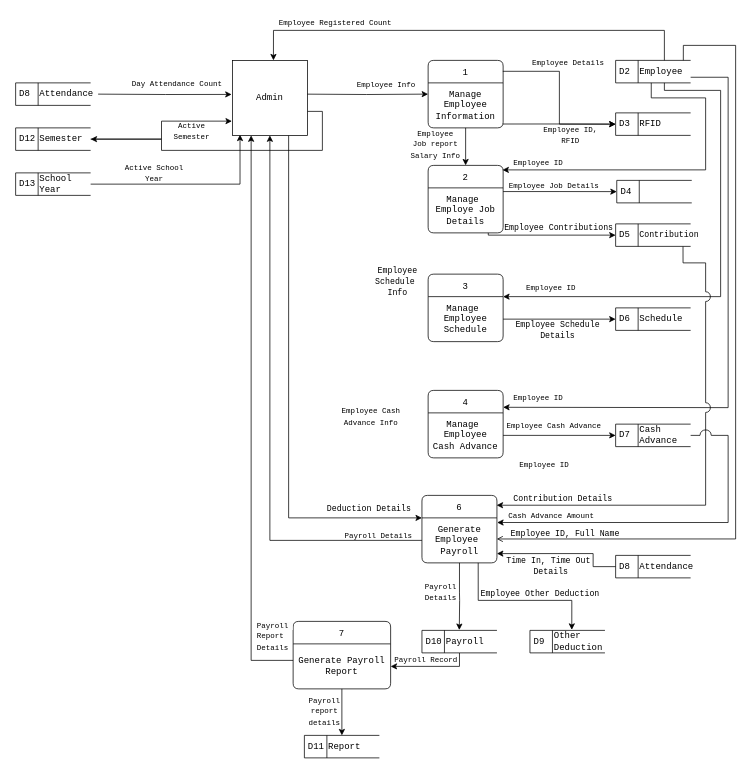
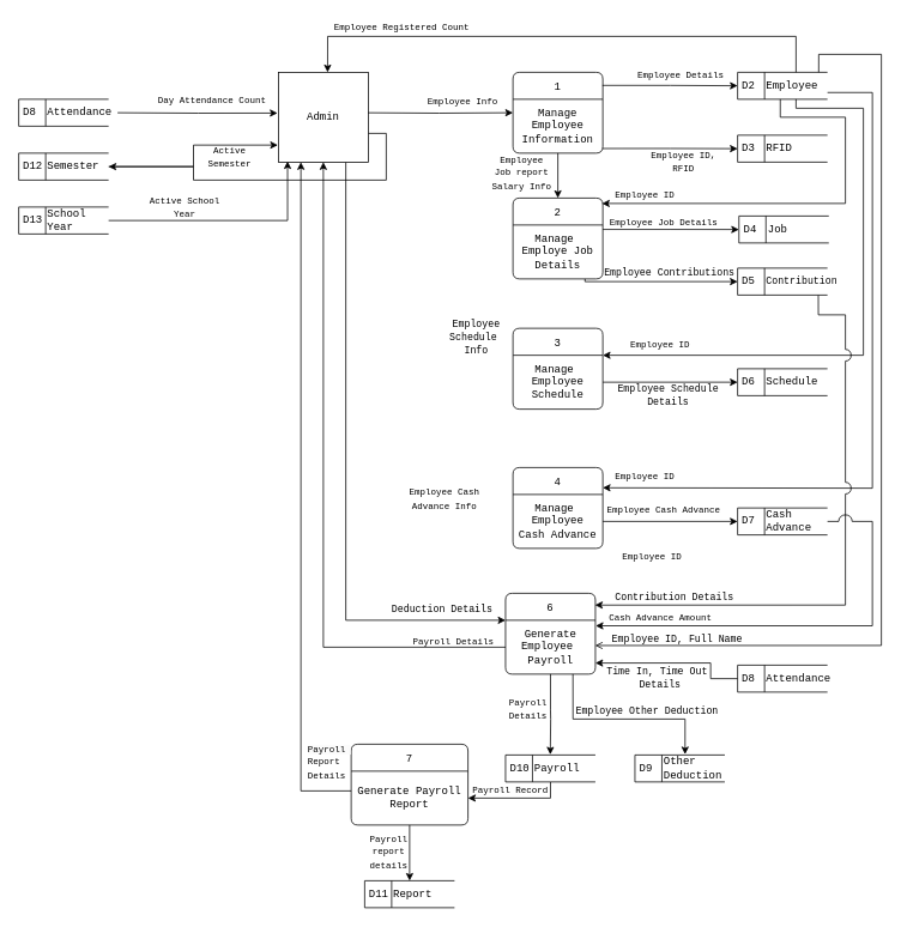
- <mxCell id="31" style="edgeStyle=orthogonalEdgeStyle;rounded=0;orthogonalLoop=1;jettySize=auto;html=1;exitX=0.996;exitY=0.162;exitDx=0;exitDy=0;fontFamily=Courier New;exitPerimeter=0;" parent="1" source="2" target="11" edge="1"><mxGeometry relative="1" as="geometry" /></mxCell>
+ <mxCell id="31" style="edgeStyle=orthogonalEdgeStyle;rounded=0;orthogonalLoop=1;jettySize=auto;html=1;exitX=0.996;exitY=0.162;exitDx=0;exitDy=0;entryX=0;entryY=0.5;entryDx=0;entryDy=0;fontFamily=Courier New;exitPerimeter=0;" parent="1" source="2" target="4" edge="1"><mxGeometry relative="1" as="geometry" /></mxCell>
+ <mxCell id="16" value="Job" style="text;html=1;align=left;verticalAlign=middle;whiteSpace=wrap;rounded=0;fontFamily=Courier New;" parent="1" vertex="1"><mxGeometry x="851.5" y="240" width="70" height="30" as="geometry" /></mxCell>
